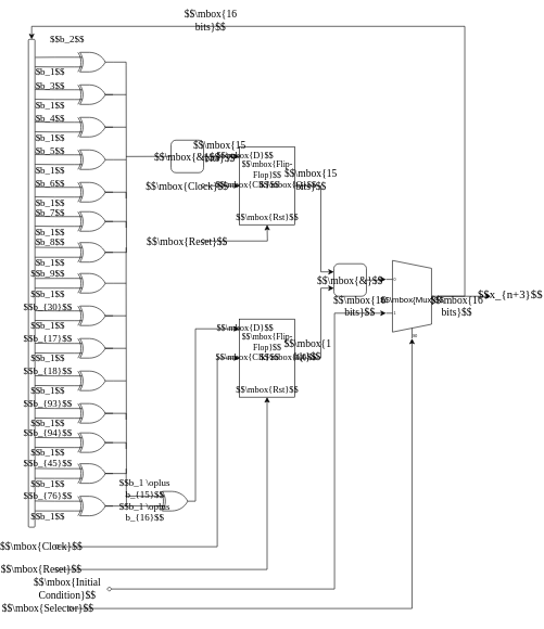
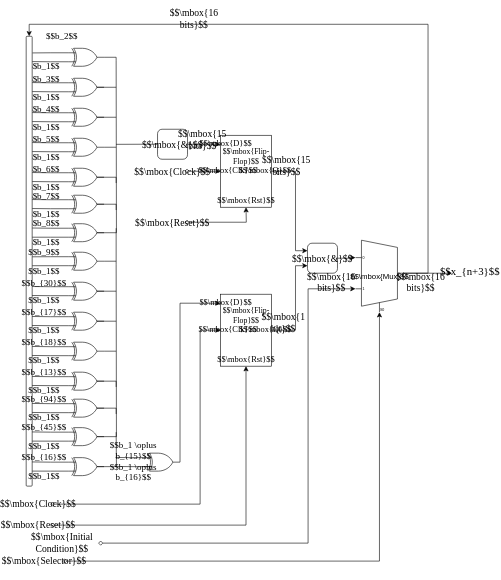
- <mxCell id="142" value="&lt;font face=&quot;Times New Roman&quot; style=&quot;font-size: 15px&quot;&gt;$$b_{93}$$&lt;/font&gt;" style="text;html=1;strokeColor=none;fillColor=none;align=center;verticalAlign=middle;whiteSpace=wrap;rounded=0;" parent="1" vertex="1"><mxGeometry x="30" y="610" width="40" height="20" as="geometry" /></mxCell>
+ <mxCell id="142" value="&lt;font face=&quot;Times New Roman&quot; style=&quot;font-size: 15px&quot;&gt;$$b_{13}$$&lt;/font&gt;" style="text;html=1;strokeColor=none;fillColor=none;align=center;verticalAlign=middle;whiteSpace=wrap;rounded=0;" parent="1" vertex="1"><mxGeometry x="30" y="610" width="40" height="20" as="geometry" /></mxCell>
- <mxCell id="155" value="&lt;font face=&quot;Times New Roman&quot; style=&quot;font-size: 15px&quot;&gt;$$b_{76}$$&lt;/font&gt;" style="text;html=1;strokeColor=none;fillColor=none;align=center;verticalAlign=middle;whiteSpace=wrap;rounded=0;" parent="1" vertex="1"><mxGeometry x="30" y="752.5" width="40" height="17.5" as="geometry" /></mxCell>
+ <mxCell id="155" value="&lt;font face=&quot;Times New Roman&quot; style=&quot;font-size: 15px&quot;&gt;$$b_{16}$$&lt;/font&gt;" style="text;html=1;strokeColor=none;fillColor=none;align=center;verticalAlign=middle;whiteSpace=wrap;rounded=0;" parent="1" vertex="1"><mxGeometry x="30" y="752.5" width="40" height="17.5" as="geometry" /></mxCell>
